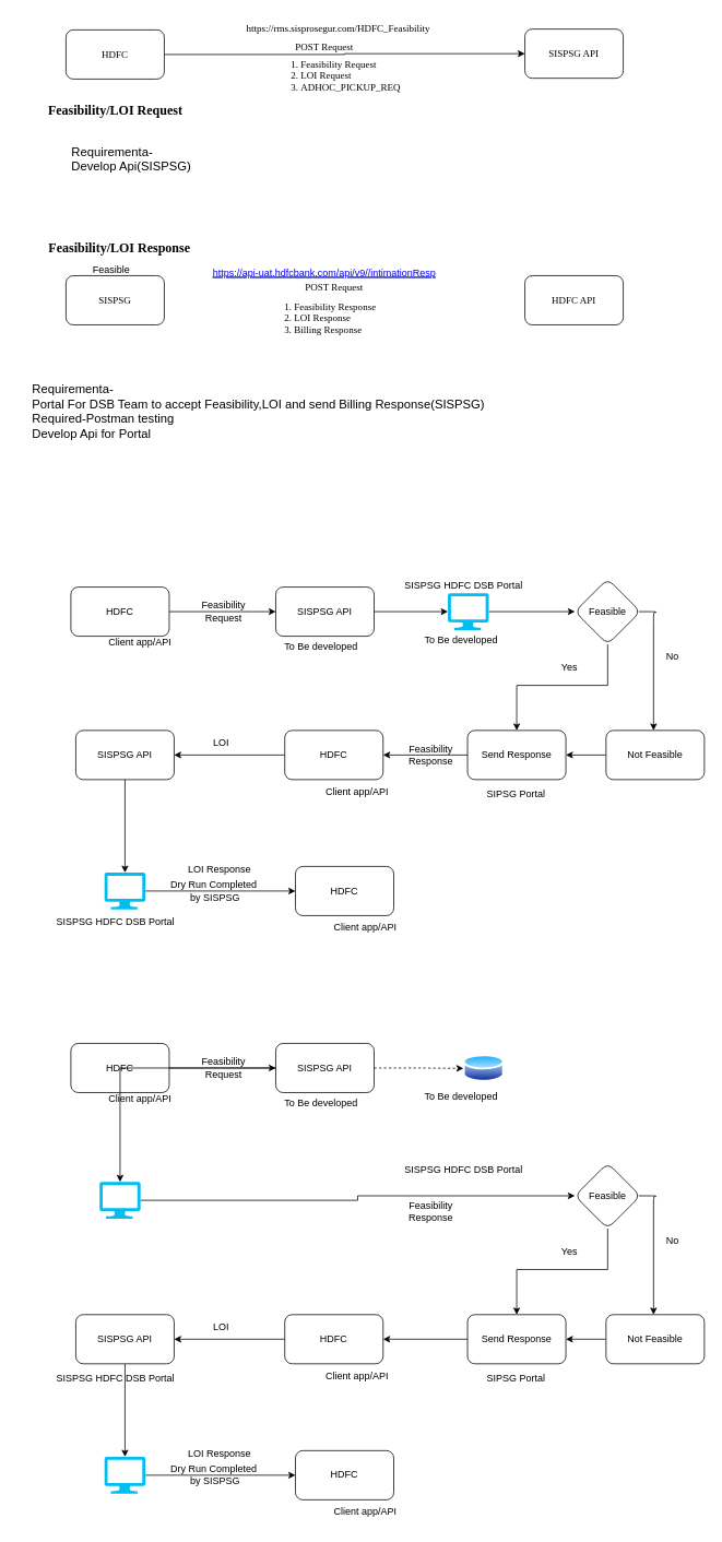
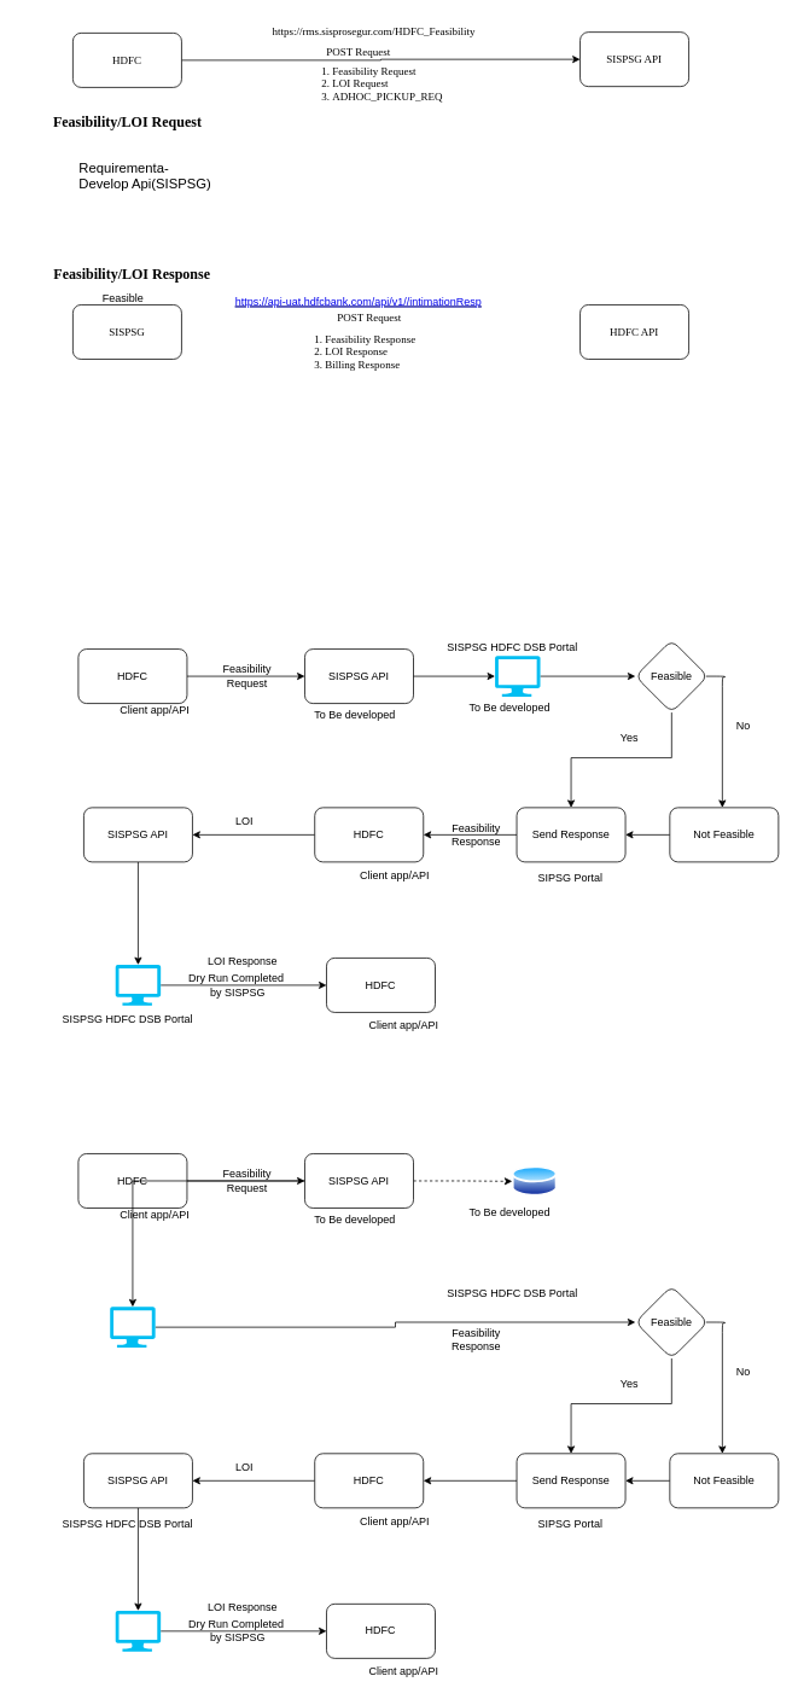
- <mxCell id="13" value="&lt;u&gt;&lt;a title=&quot;Original URL: https://api-uat.hdfcbank.com/api/v1/dsb/intimationResp. Click or tap if you trust this link.&quot; target=&quot;_blank&quot; href=&quot;https://ind01.safelinks.protection.outlook.com/?url=https%3A%2F%2Fapi-uat.hdfcbank.com%2Fapi%2Fv1%2Fdsb%2FintimationResp&amp;amp;data=05%7C01%7Cshubham.pawar4%40hdfcbank.com%7C284244c8ec6b4c64b9b008db6e779bee%7C827fd02205a64e57be9ccc069b6ae62d%7C0%7C0%7C638225232243491934%7CUnknown%7CTWFpbGZsb3d8eyJWIjoiMC4wLjAwMDAiLCJQIjoiV2luMzIiLCJBTiI6Ik1haWwiLCJXVCI6Mn0%3D%7C3000%7C%7C%7C&amp;amp;sdata=QB7lebr9Tw6JcELbrLSqCNylo0V3PcAyTXZZP5ZpUk0%3D&amp;amp;reserved=0&quot;&gt;https://api-uat.hdfcbank.com/api/v9//intimationResp&lt;/a&gt;&lt;/u&gt;" style="text;html=1;align=center;verticalAlign=middle;resizable=0;points=[];autosize=1;strokeColor=none;fillColor=none;" vertex="1" parent="1"><mxGeometry x="245" y="318" width="300" height="30" as="geometry" /></mxCell>
+ <mxCell id="13" value="&lt;u&gt;&lt;a title=&quot;Original URL: https://api-uat.hdfcbank.com/api/v1/dsb/intimationResp. Click or tap if you trust this link.&quot; target=&quot;_blank&quot; href=&quot;https://ind01.safelinks.protection.outlook.com/?url=https%3A%2F%2Fapi-uat.hdfcbank.com%2Fapi%2Fv1%2Fdsb%2FintimationResp&amp;amp;data=05%7C01%7Cshubham.pawar4%40hdfcbank.com%7C284244c8ec6b4c64b9b008db6e779bee%7C827fd02205a64e57be9ccc069b6ae62d%7C0%7C0%7C638225232243491934%7CUnknown%7CTWFpbGZsb3d8eyJWIjoiMC4wLjAwMDAiLCJQIjoiV2luMzIiLCJBTiI6Ik1haWwiLCJXVCI6Mn0%3D%7C3000%7C%7C%7C&amp;amp;sdata=QB7lebr9Tw6JcELbrLSqCNylo0V3PcAyTXZZP5ZpUk0%3D&amp;amp;reserved=0&quot;&gt;https://api-uat.hdfcbank.com/api/v1//intimationResp&lt;/a&gt;&lt;/u&gt;" style="text;html=1;align=center;verticalAlign=middle;resizable=0;points=[];autosize=1;strokeColor=none;fillColor=none;" vertex="1" parent="1"><mxGeometry x="245" y="318" width="300" height="30" as="geometry" /></mxCell>
- <mxCell id="15" value="&lt;div align=&quot;left&quot; style=&quot;font-size: 15px;&quot;&gt;Requirementa-&lt;/div&gt;&lt;div align=&quot;left&quot; style=&quot;font-size: 15px;&quot;&gt;Portal For DSB Team to accept Feasibility,LOI and send Billing Response(SISPSG)&lt;/div&gt;&lt;div align=&quot;left&quot; style=&quot;font-size: 15px;&quot;&gt;Required-Postman testing&lt;/div&gt;&lt;div align=&quot;left&quot; style=&quot;font-size: 15px;&quot;&gt;Develop Api for Portal &lt;br style=&quot;font-size: 15px;&quot;&gt;&lt;/div&gt;" style="text;html=1;align=left;verticalAlign=middle;resizable=0;points=[];autosize=1;strokeColor=none;fillColor=none;fontSize=15;" vertex="1" parent="1"><mxGeometry x="37" y="456" width="580" height="90" as="geometry" /></mxCell>
